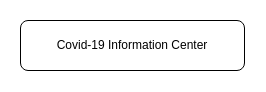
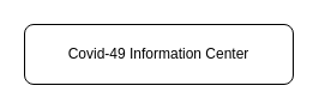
- <mxCell id="2" value="Covid-19 Information Center" style="rounded=1;whiteSpace=wrap;html=1;" vertex="1" parent="1"><mxGeometry x="20" y="20" width="224" height="50" as="geometry" /></mxCell>
+ <mxCell id="2" value="Covid-49 Information Center" style="rounded=1;whiteSpace=wrap;html=1;" vertex="1" parent="1"><mxGeometry x="20" y="20" width="224" height="50" as="geometry" /></mxCell>
